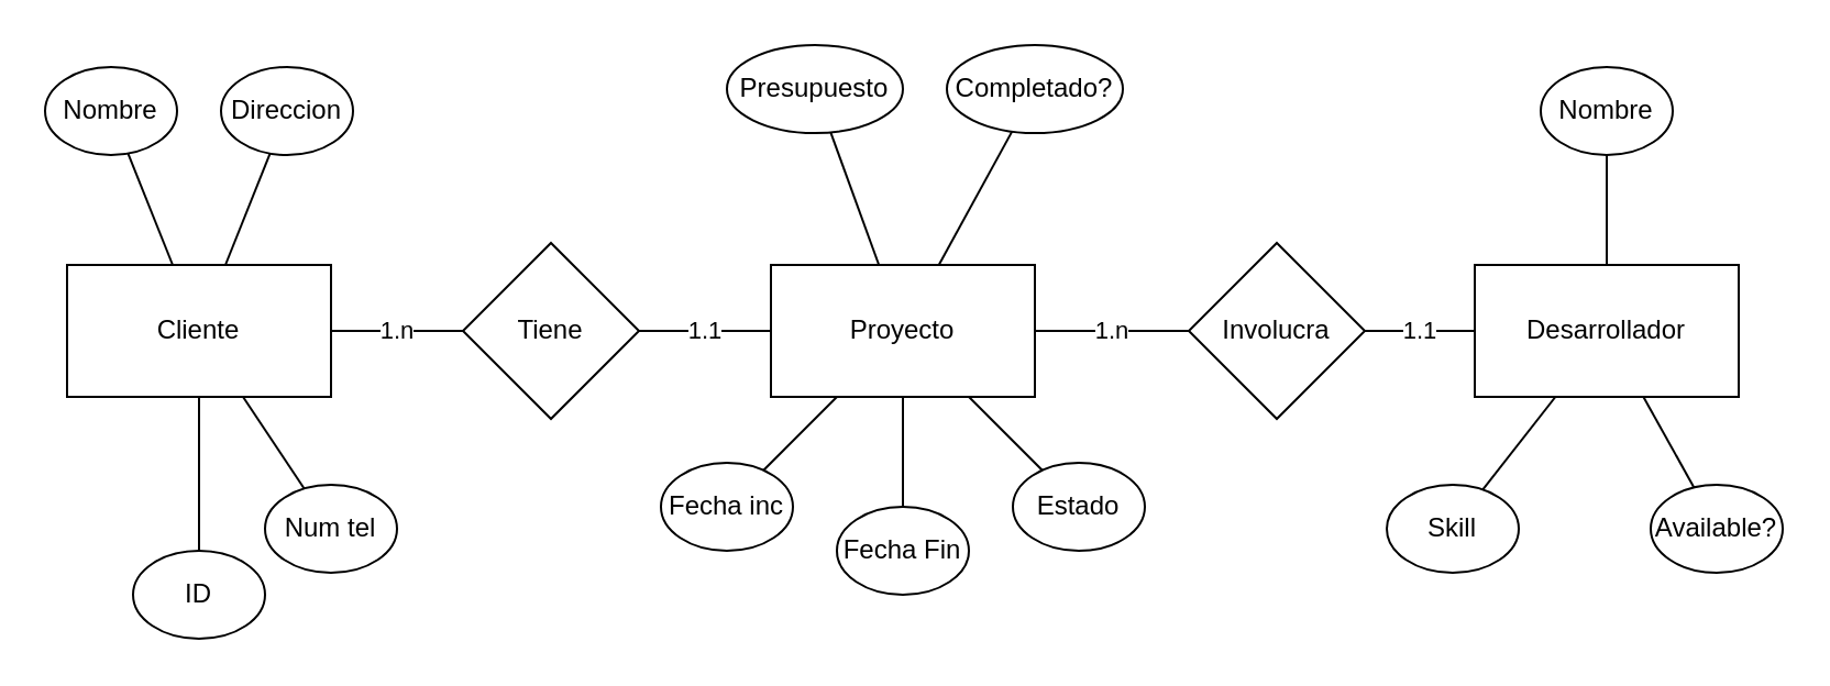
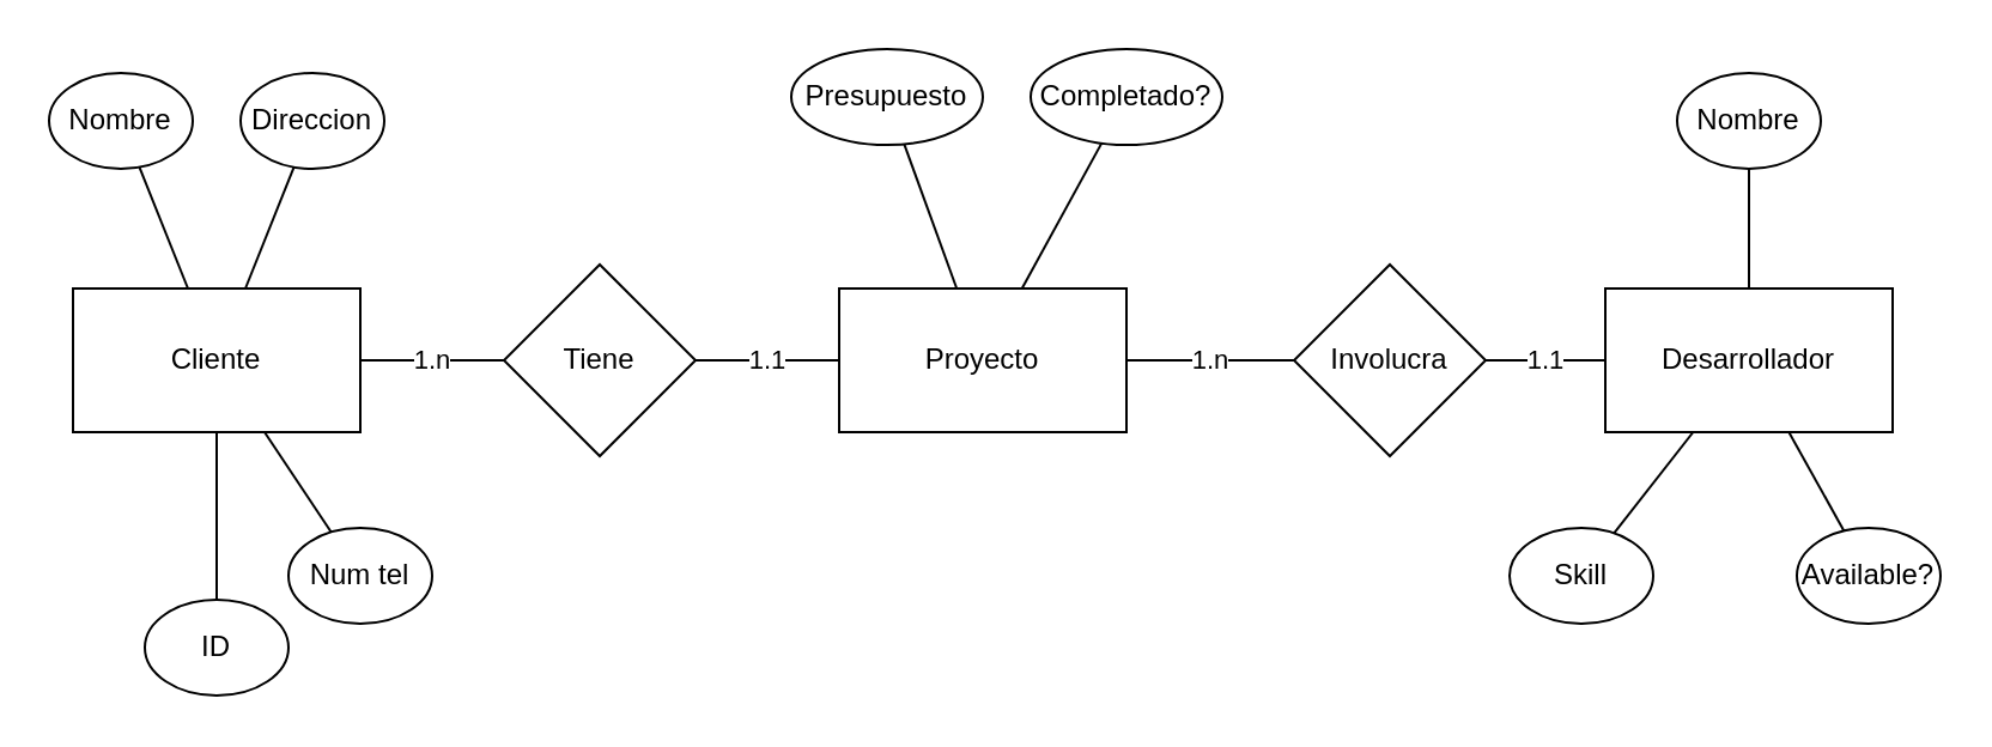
- <mxCell id="20" value="" style="endArrow=none;html=1;rounded=0;" edge="1" parent="1" source="3" target="14"><mxGeometry width="50" height="50" relative="1" as="geometry"><mxPoint x="65" y="370" as="sourcePoint" /><mxPoint x="112" y="200" as="targetPoint" /></mxGeometry></mxCell>
- <mxCell id="19" value="" style="endArrow=none;html=1;rounded=0;" edge="1" parent="1" source="16" target="3"><mxGeometry width="50" height="50" relative="1" as="geometry"><mxPoint x="55" y="360" as="sourcePoint" /><mxPoint x="102" y="190" as="targetPoint" /></mxGeometry></mxCell>
- <mxCell id="21" value="" style="endArrow=none;html=1;rounded=0;" edge="1" parent="1" source="3" target="13"><mxGeometry width="50" height="50" relative="1" as="geometry"><mxPoint x="380" y="180" as="sourcePoint" /><mxPoint x="360" y="195" as="targetPoint" /></mxGeometry></mxCell>
- <mxCell id="14" value="Fecha inc" style="ellipse;whiteSpace=wrap;html=1;" vertex="1" parent="1"><mxGeometry x="300" y="210" width="60" height="40" as="geometry" /></mxCell>
- <mxCell id="16" value="Estado" style="ellipse;whiteSpace=wrap;html=1;" vertex="1" parent="1"><mxGeometry x="460" y="210" width="60" height="40" as="geometry" /></mxCell>
- <mxCell id="13" value="Fecha Fin" style="ellipse;whiteSpace=wrap;html=1;" vertex="1" parent="1"><mxGeometry x="380" y="230" width="60" height="40" as="geometry" /></mxCell>
